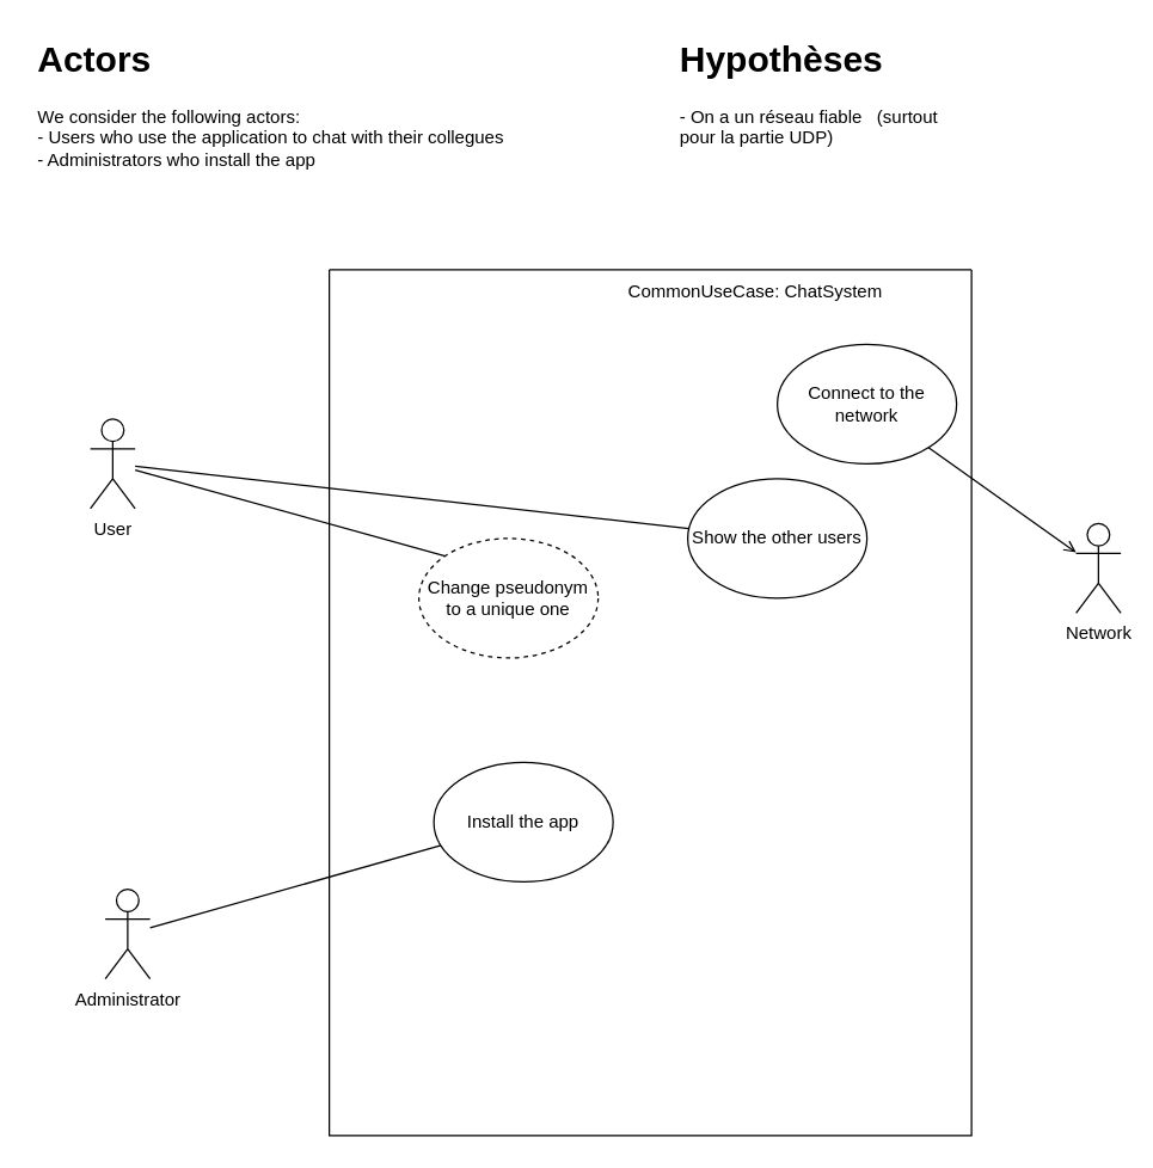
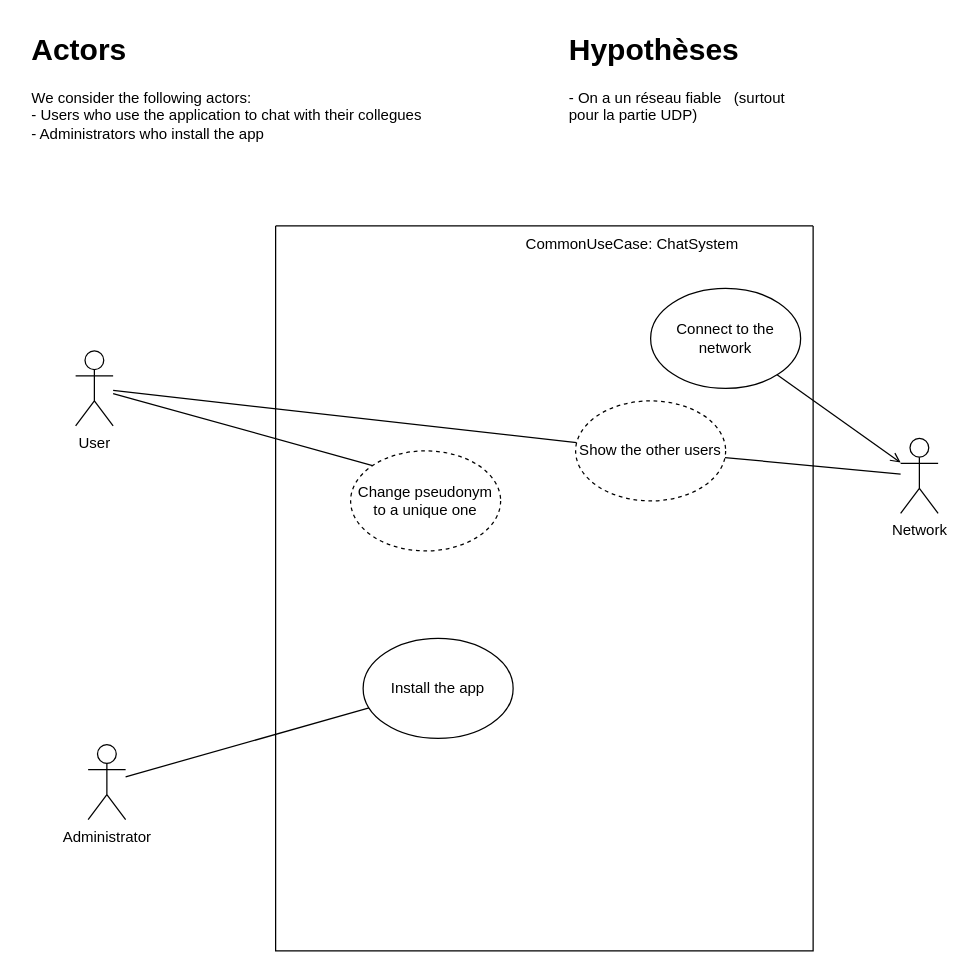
- <mxCell id="6" value="Show the other users" style="ellipse;whiteSpace=wrap;html=1;" parent="4" vertex="1"><mxGeometry x="240" y="140" width="120" height="80" as="geometry" /></mxCell>
+ <mxCell id="6" value="Show the other users" style="ellipse;whiteSpace=wrap;html=1;dashed=1;" parent="4" vertex="1"><mxGeometry x="240" y="140" width="120" height="80" as="geometry" /></mxCell>
+ <mxCell id="11" style="rounded=0;orthogonalLoop=1;jettySize=auto;html=1;endArrow=none;endFill=0;" parent="1" source="6" target="10" edge="1"><mxGeometry relative="1" as="geometry" /></mxCell>
